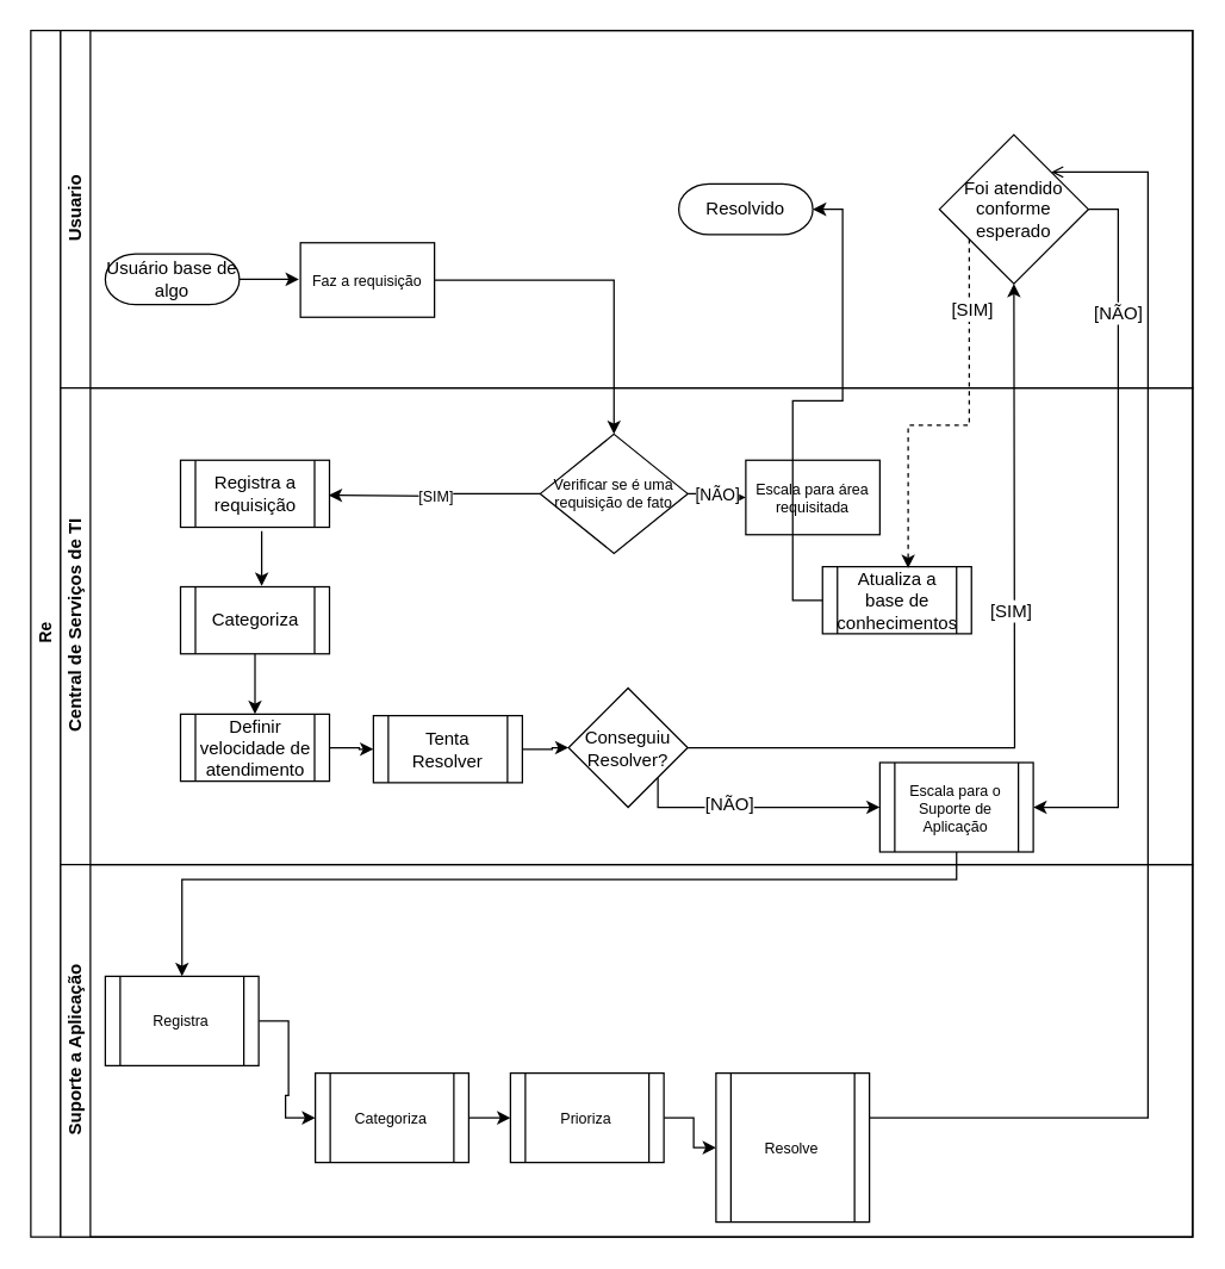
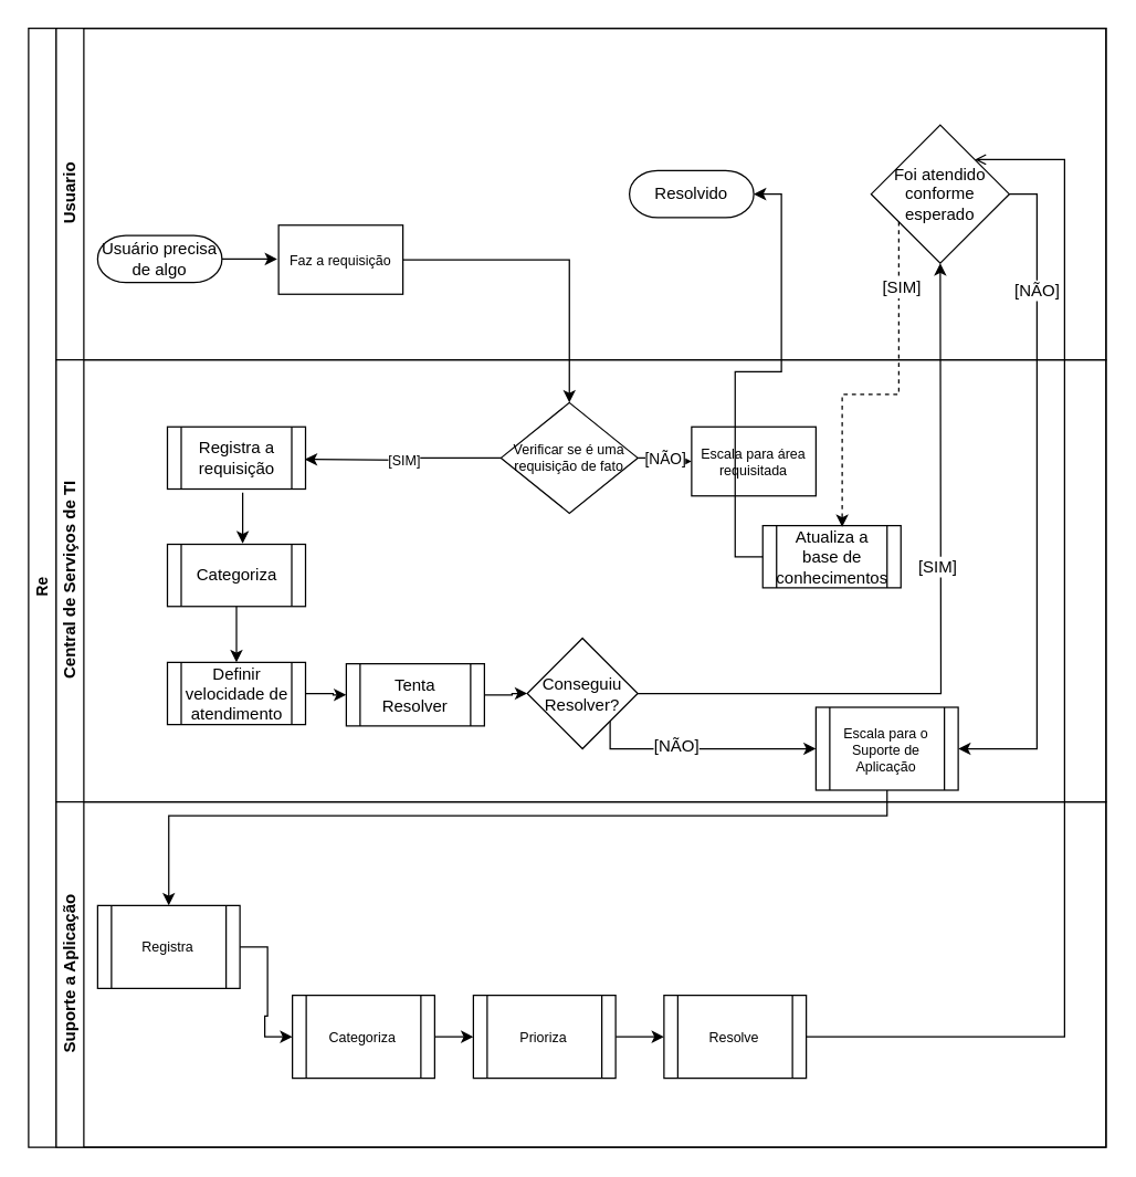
- <mxCell id="5" value="Usuário base de algo" style="rounded=1;whiteSpace=wrap;html=1;strokeWidth=1;arcSize=60;" parent="3" vertex="1"><mxGeometry x="30" y="150" width="90" height="34" as="geometry" /></mxCell>
+ <mxCell id="5" value="Usuário precisa de algo" style="rounded=1;whiteSpace=wrap;html=1;strokeWidth=1;arcSize=60;" parent="3" vertex="1"><mxGeometry x="30" y="150" width="90" height="34" as="geometry" /></mxCell>
- <mxCell id="34" value="Resolve" style="shape=process;whiteSpace=wrap;html=1;backgroundOutline=1;strokeWidth=1;fontSize=10;" parent="27" vertex="1"><mxGeometry x="440" y="140" width="103" height="100" as="geometry" /></mxCell>
+ <mxCell id="34" value="Resolve" style="shape=process;whiteSpace=wrap;html=1;backgroundOutline=1;strokeWidth=1;fontSize=10;" parent="27" vertex="1"><mxGeometry x="440" y="140" width="103" height="60" as="geometry" /></mxCell>
